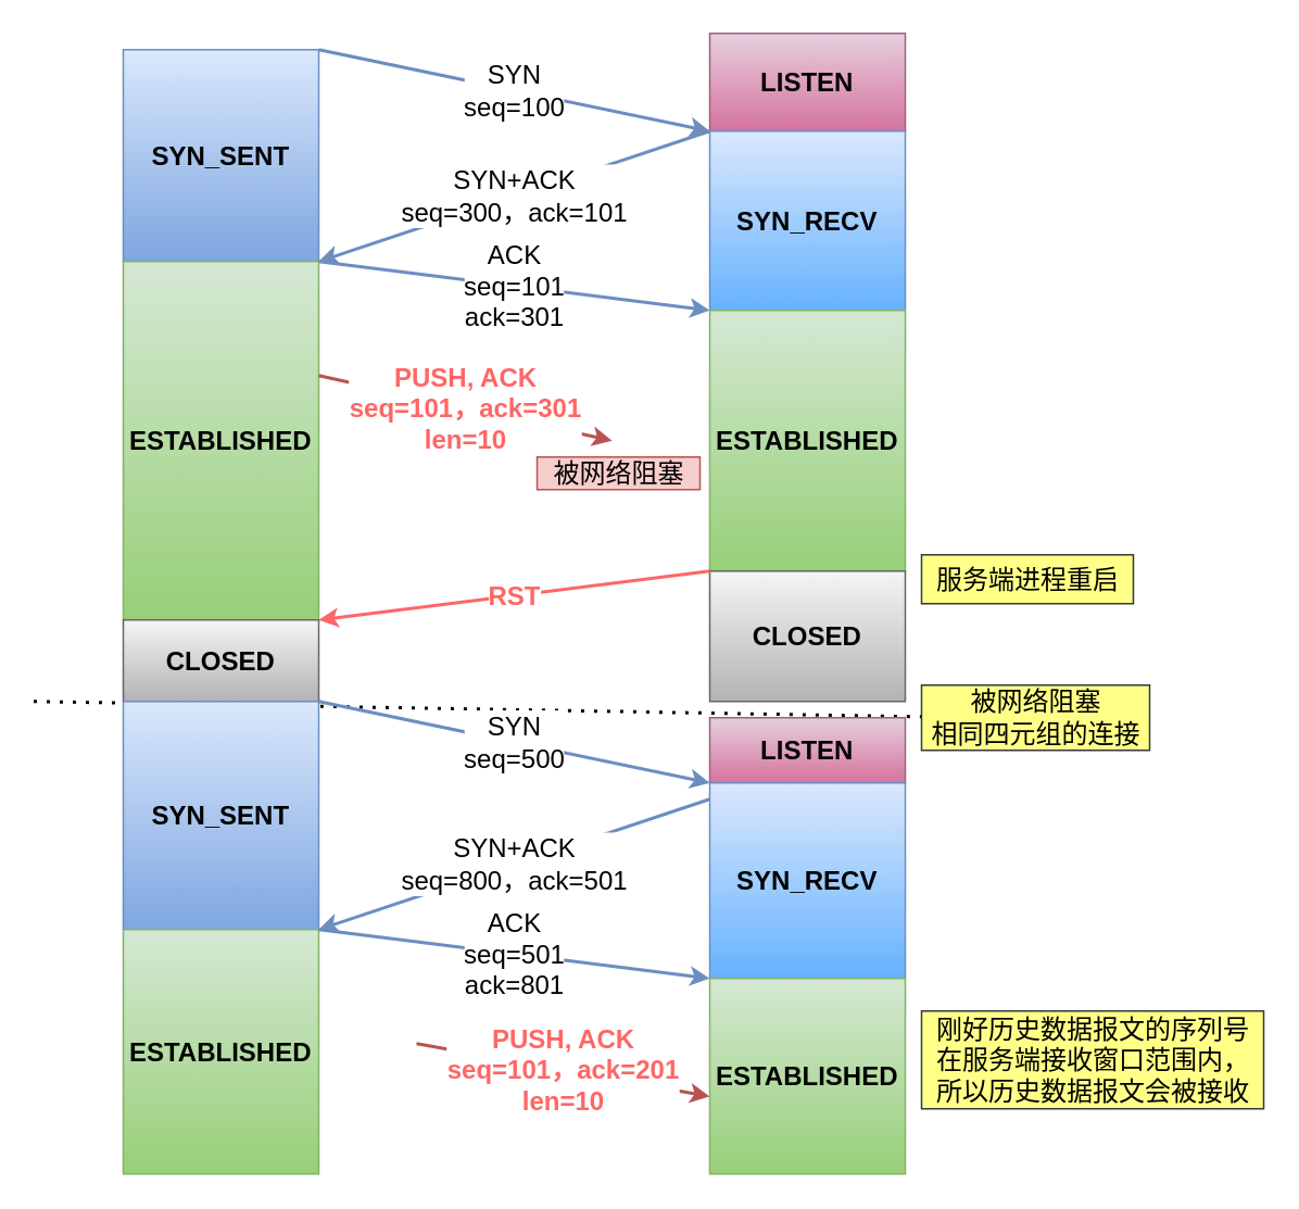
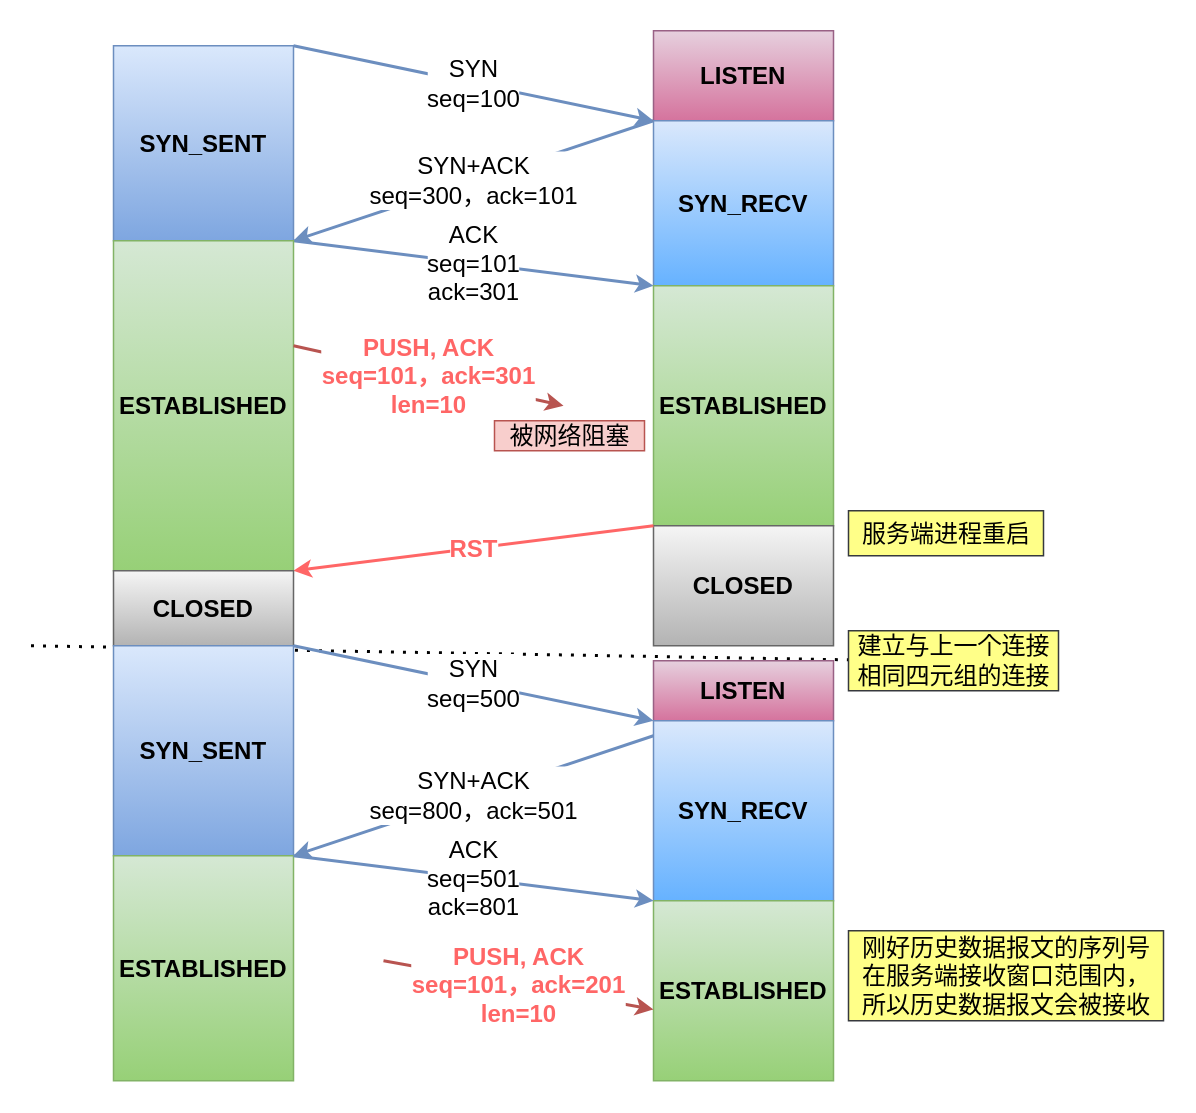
- <mxCell id="11" value="被网络阻塞&lt;br&gt;相同四元组的连接" style="text;html=1;align=center;verticalAlign=middle;resizable=0;points=[];autosize=1;strokeColor=#36393d;fillColor=#ffff88;fontSize=16;fontFamily=Helvetica;" vertex="1" parent="1"><mxGeometry x="565" y="420" width="140" height="40" as="geometry" /></mxCell>
+ <mxCell id="11" value="建立与上一个连接&lt;br&gt;相同四元组的连接" style="text;html=1;align=center;verticalAlign=middle;resizable=0;points=[];autosize=1;strokeColor=#36393d;fillColor=#ffff88;fontSize=16;fontFamily=Helvetica;" vertex="1" parent="1"><mxGeometry x="565" y="420" width="140" height="40" as="geometry" /></mxCell>
